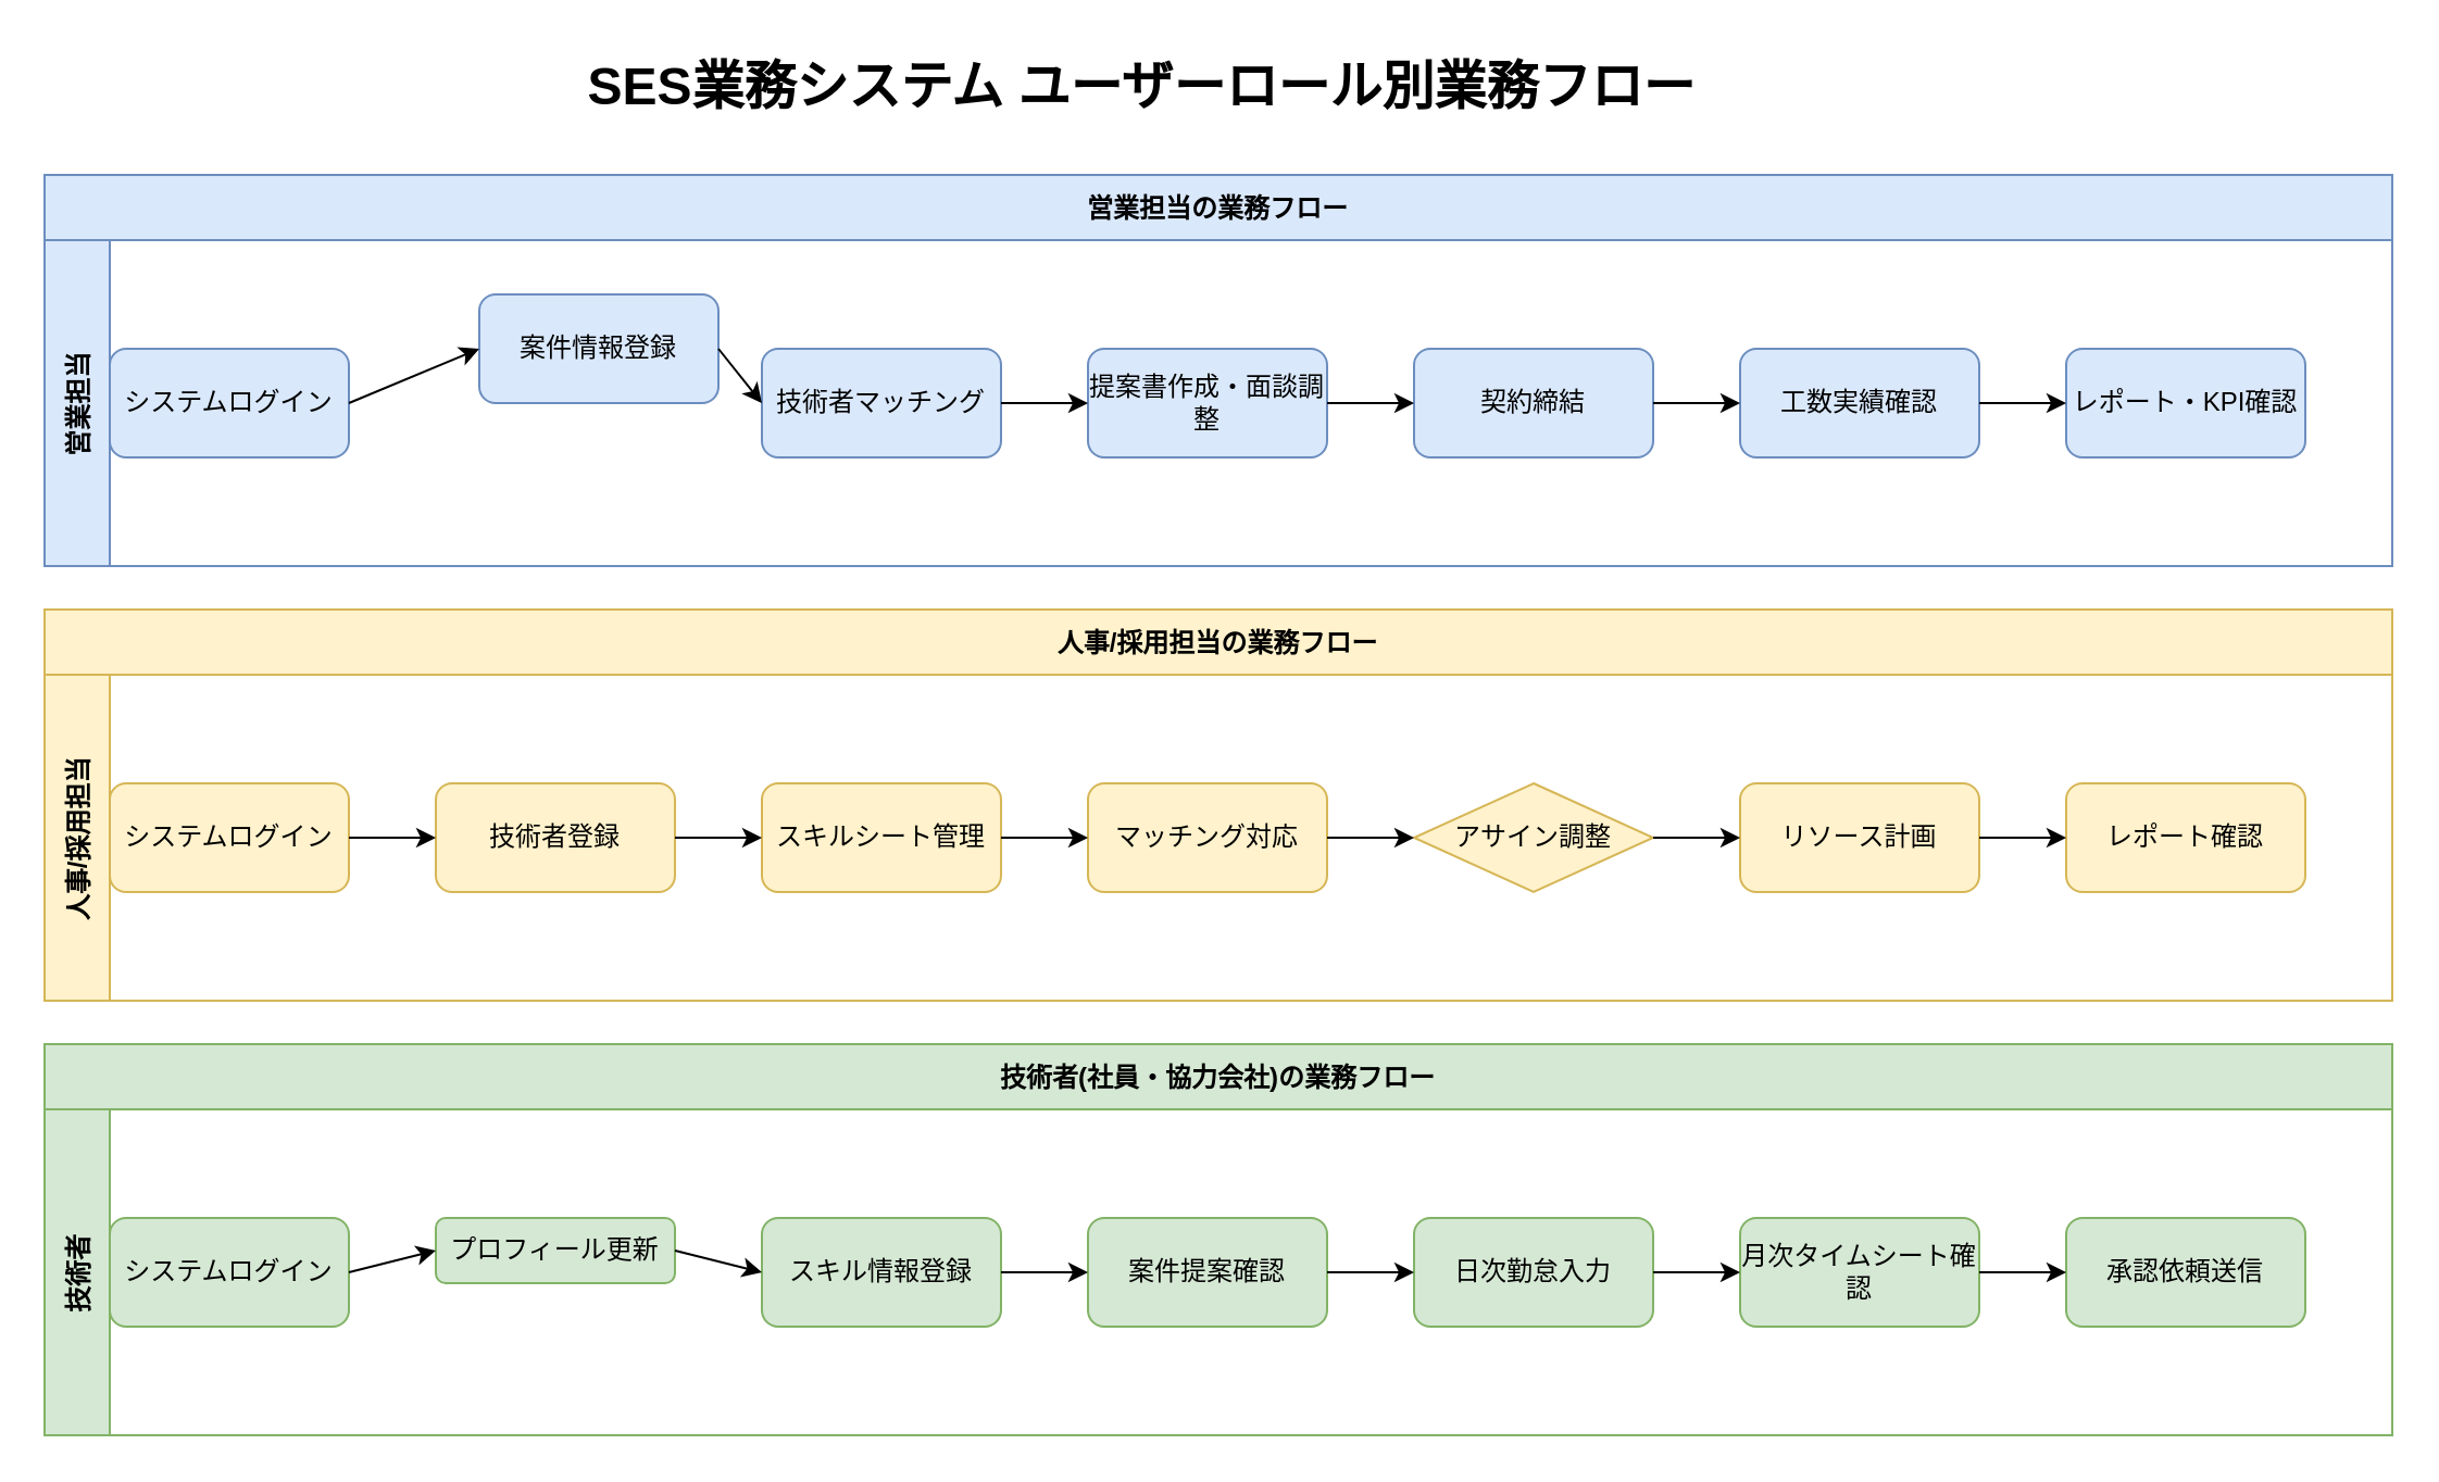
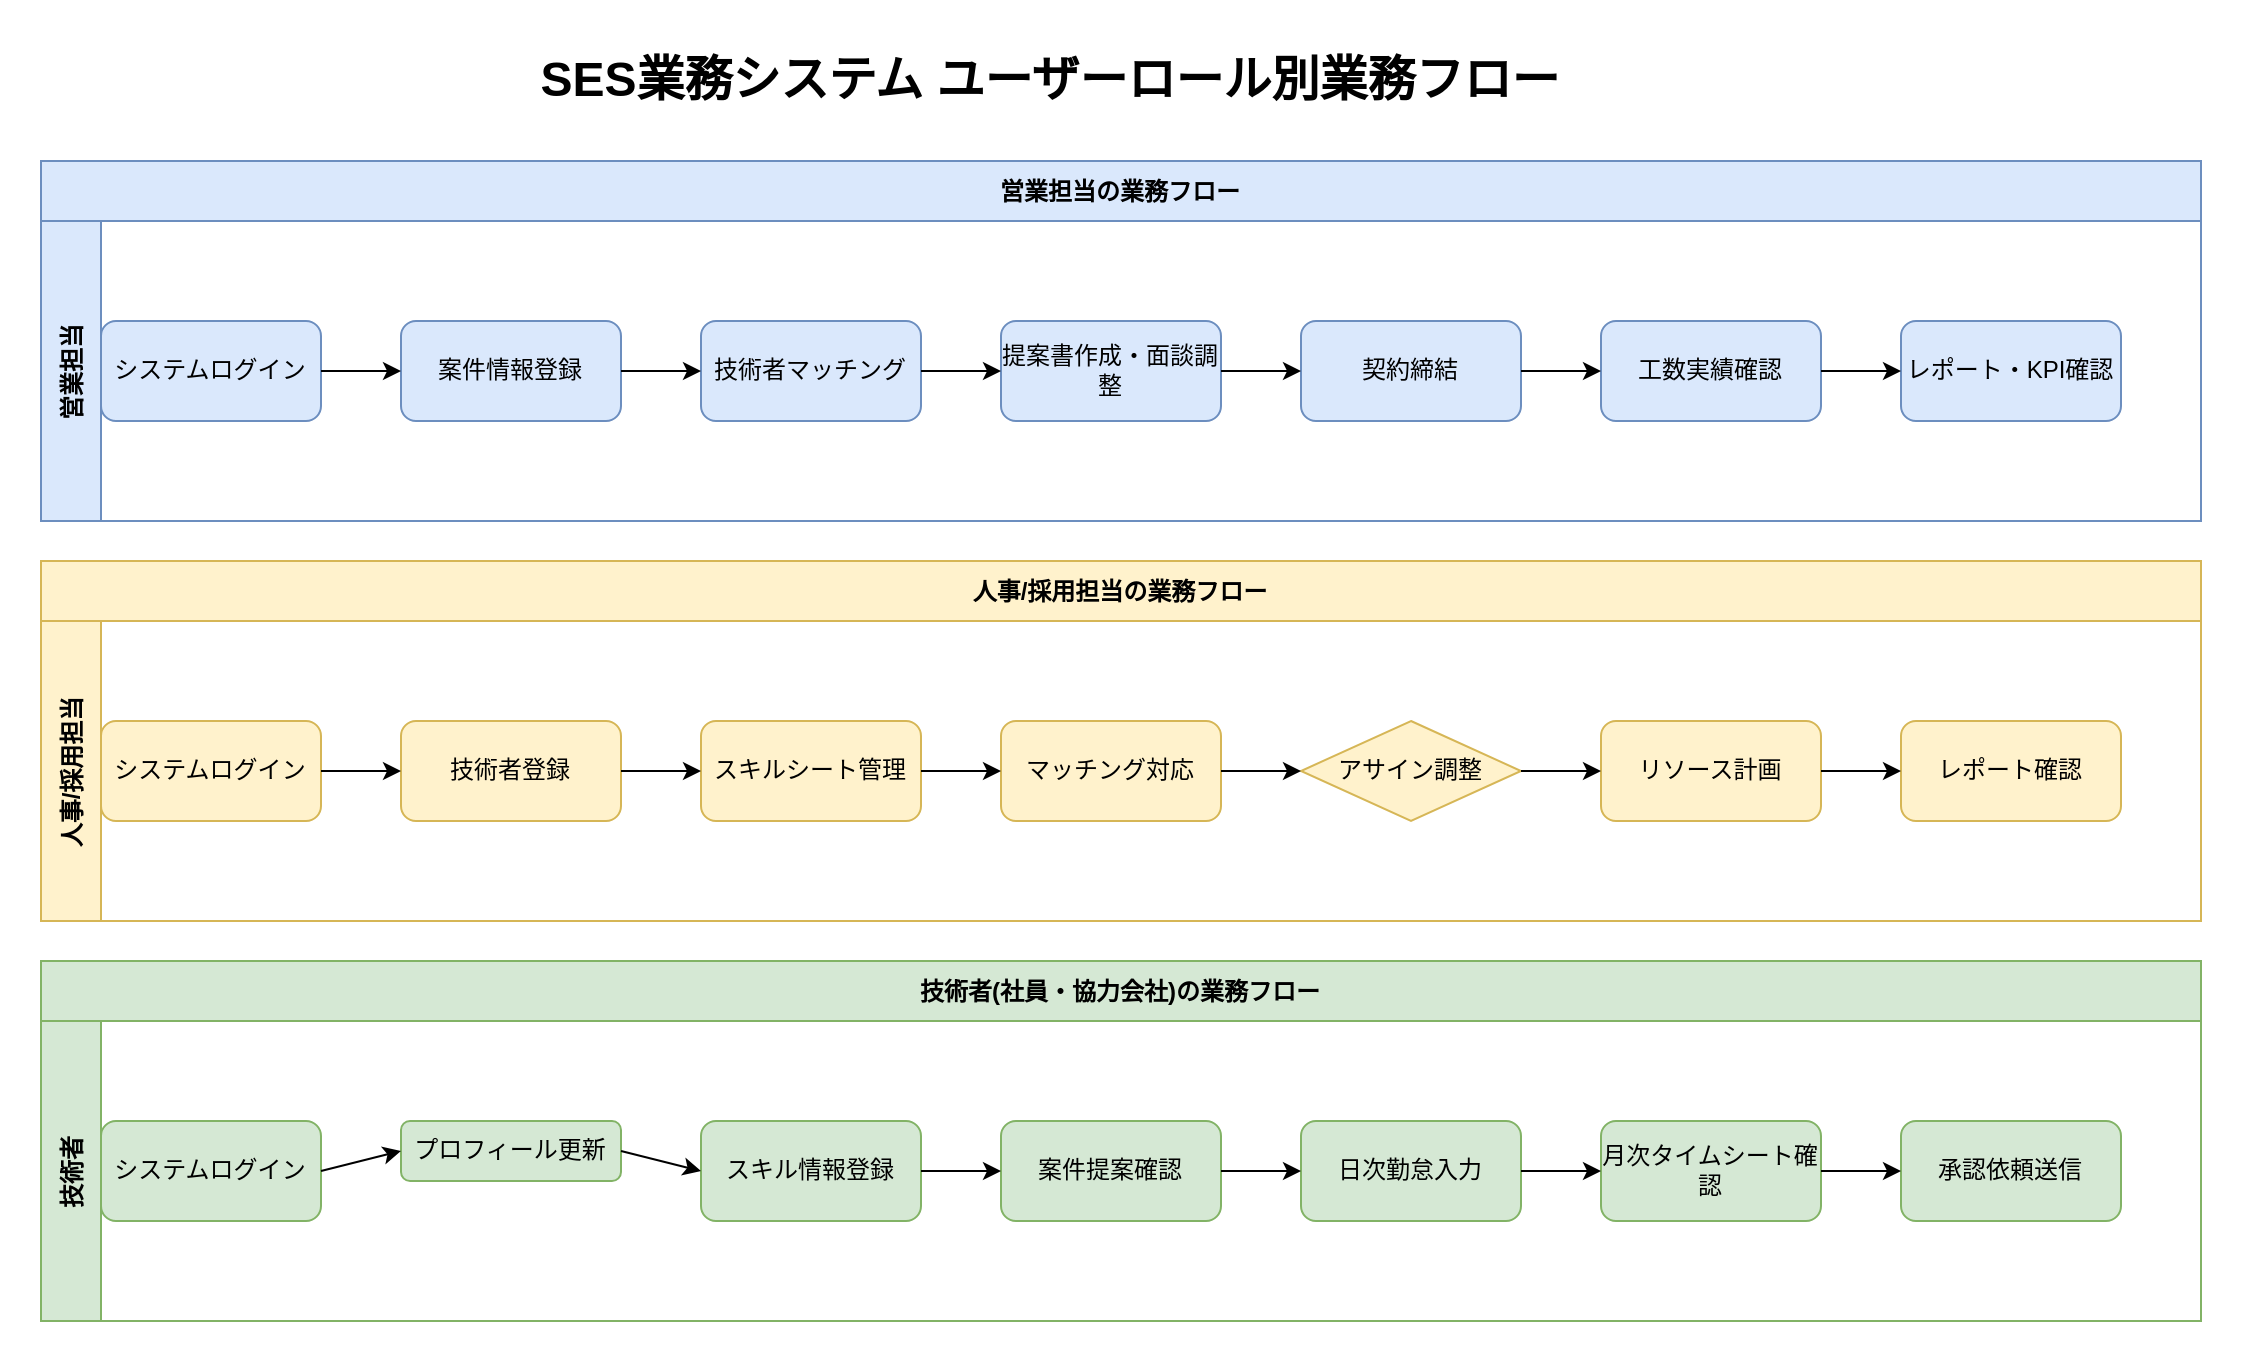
- <mxCell id="6" value="案件情報登録" style="rounded=1;whiteSpace=wrap;html=1;fillColor=#dae8fc;strokeColor=#6c8ebf;" vertex="1" parent="4"><mxGeometry x="200" y="25" width="110" height="50" as="geometry" /></mxCell>
+ <mxCell id="6" value="案件情報登録" style="rounded=1;whiteSpace=wrap;html=1;fillColor=#dae8fc;strokeColor=#6c8ebf;" vertex="1" parent="4"><mxGeometry x="180" y="50" width="110" height="50" as="geometry" /></mxCell>
